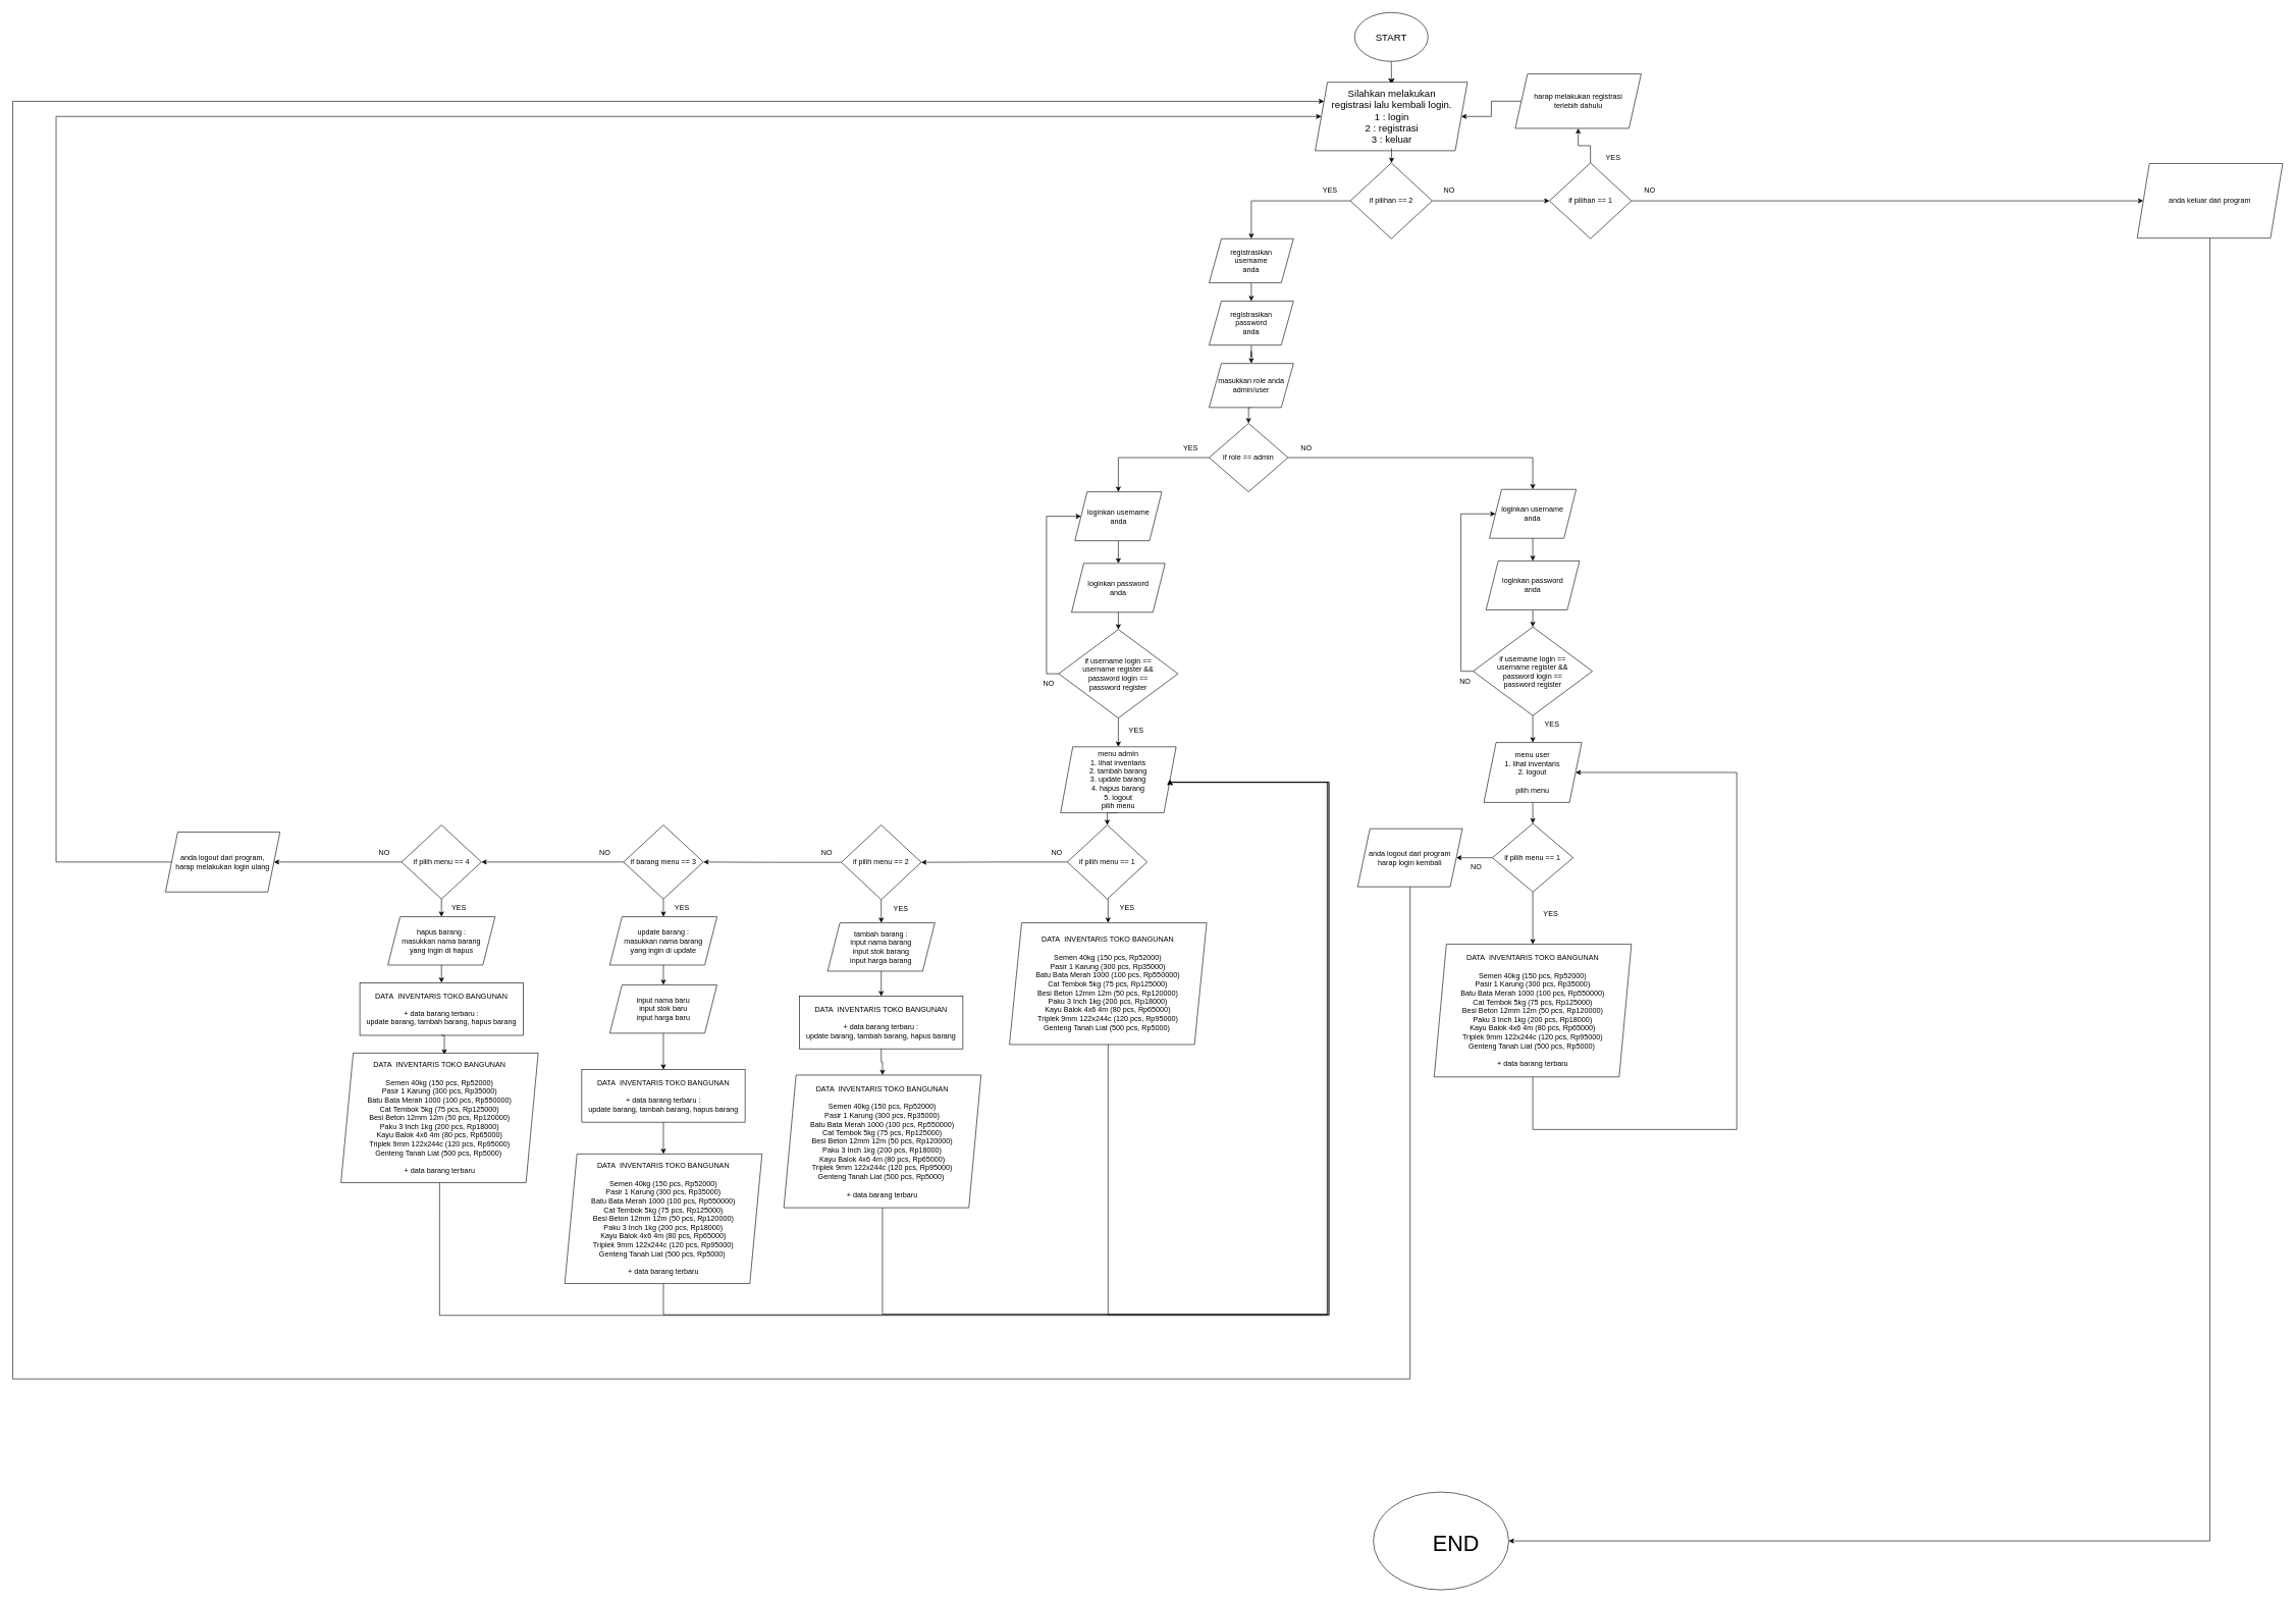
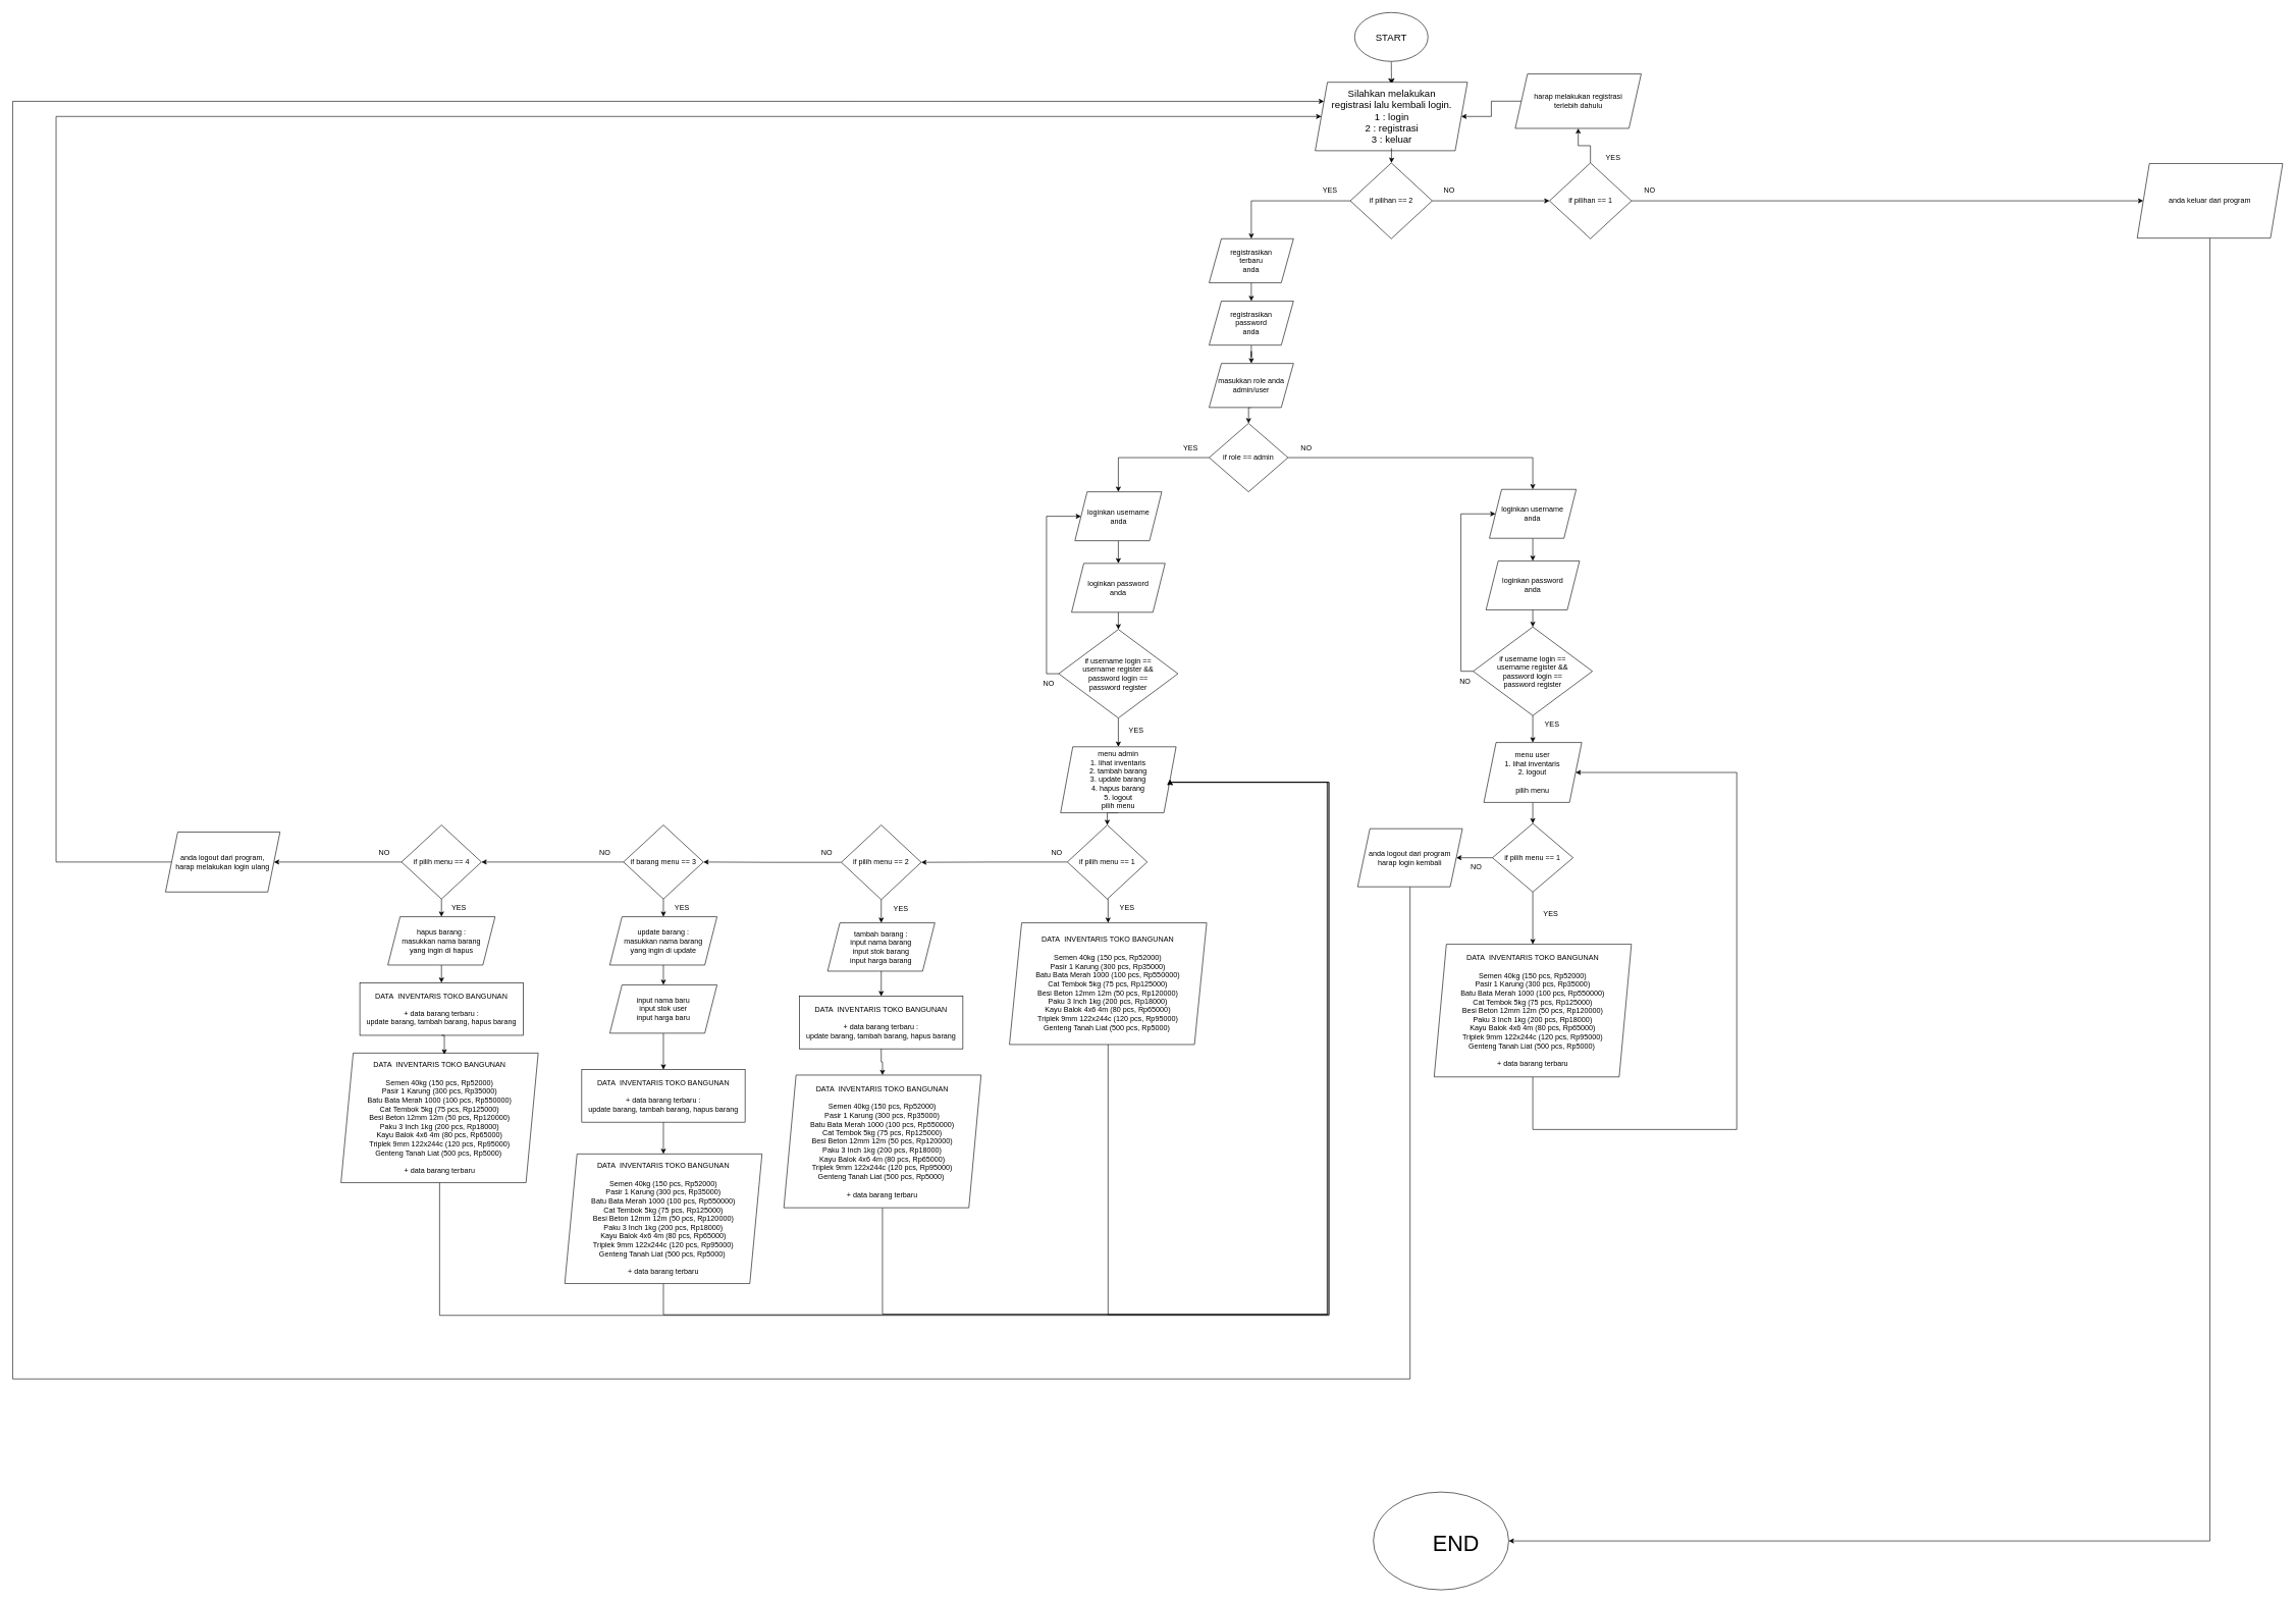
- <mxCell id="12" value="registrasikan&lt;div&gt;username&lt;/div&gt;&lt;div&gt;anda&lt;/div&gt;" style="shape=parallelogram;perimeter=parallelogramPerimeter;whiteSpace=wrap;html=1;fixedSize=1;" vertex="1" parent="1"><mxGeometry x="1977" y="390" width="138" height="72" as="geometry" /></mxCell>
+ <mxCell id="12" value="registrasikan&lt;div&gt;terbaru&lt;/div&gt;&lt;div&gt;anda&lt;/div&gt;" style="shape=parallelogram;perimeter=parallelogramPerimeter;whiteSpace=wrap;html=1;fixedSize=1;" vertex="1" parent="1"><mxGeometry x="1977" y="390" width="138" height="72" as="geometry" /></mxCell>
- <mxCell id="46" value="&lt;div&gt;&lt;span style=&quot;background-color: initial;&quot;&gt;input nama baru&lt;/span&gt;&lt;/div&gt;&lt;div&gt;input stok baru&lt;/div&gt;&lt;div&gt;input harga baru&lt;/div&gt;" style="shape=parallelogram;perimeter=parallelogramPerimeter;whiteSpace=wrap;html=1;fixedSize=1;" vertex="1" parent="1"><mxGeometry x="996.69" y="1610.5" width="175.38" height="79" as="geometry" /></mxCell>
+ <mxCell id="46" value="&lt;div&gt;&lt;span style=&quot;background-color: initial;&quot;&gt;input nama baru&lt;/span&gt;&lt;/div&gt;&lt;div&gt;input stok user&lt;/div&gt;&lt;div&gt;input harga baru&lt;/div&gt;" style="shape=parallelogram;perimeter=parallelogramPerimeter;whiteSpace=wrap;html=1;fixedSize=1;" vertex="1" parent="1"><mxGeometry x="996.69" y="1610.5" width="175.38" height="79" as="geometry" /></mxCell>
